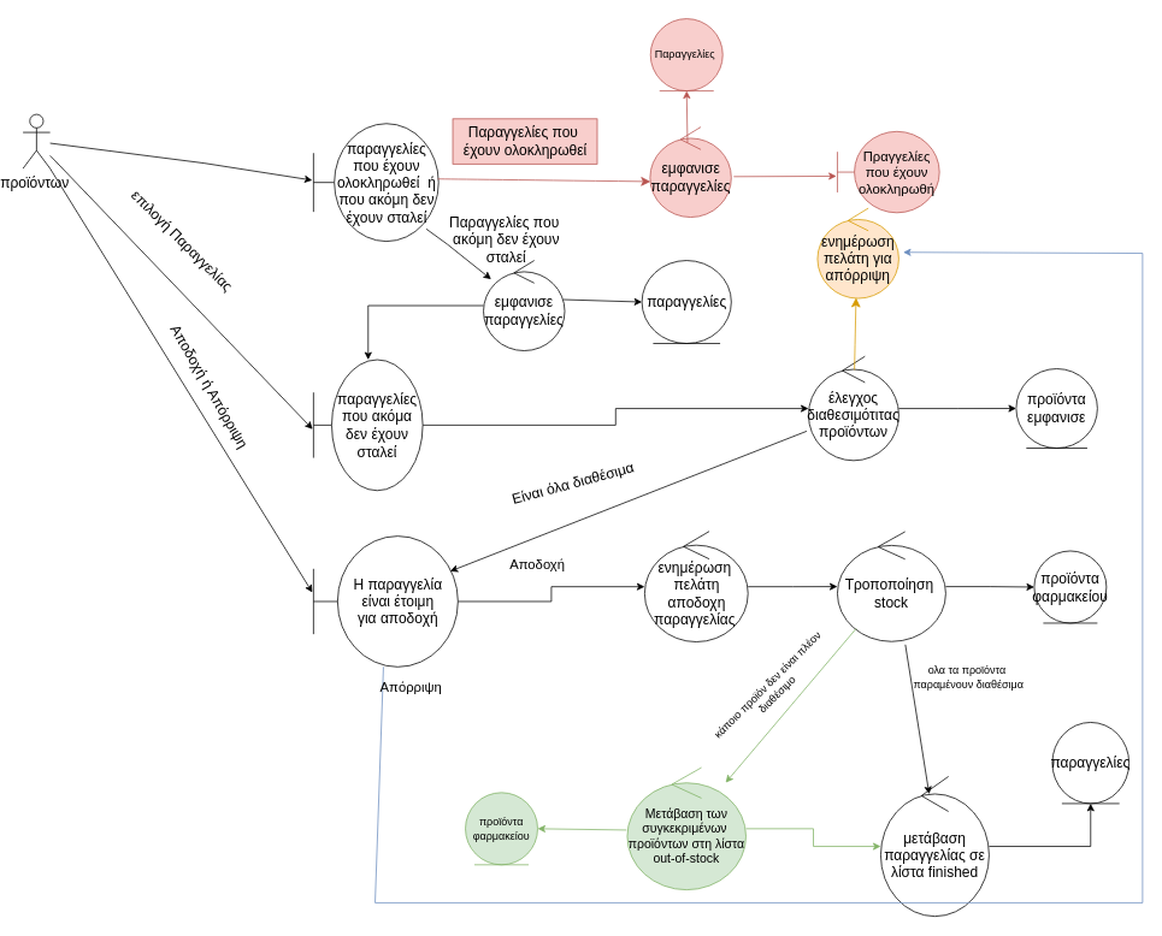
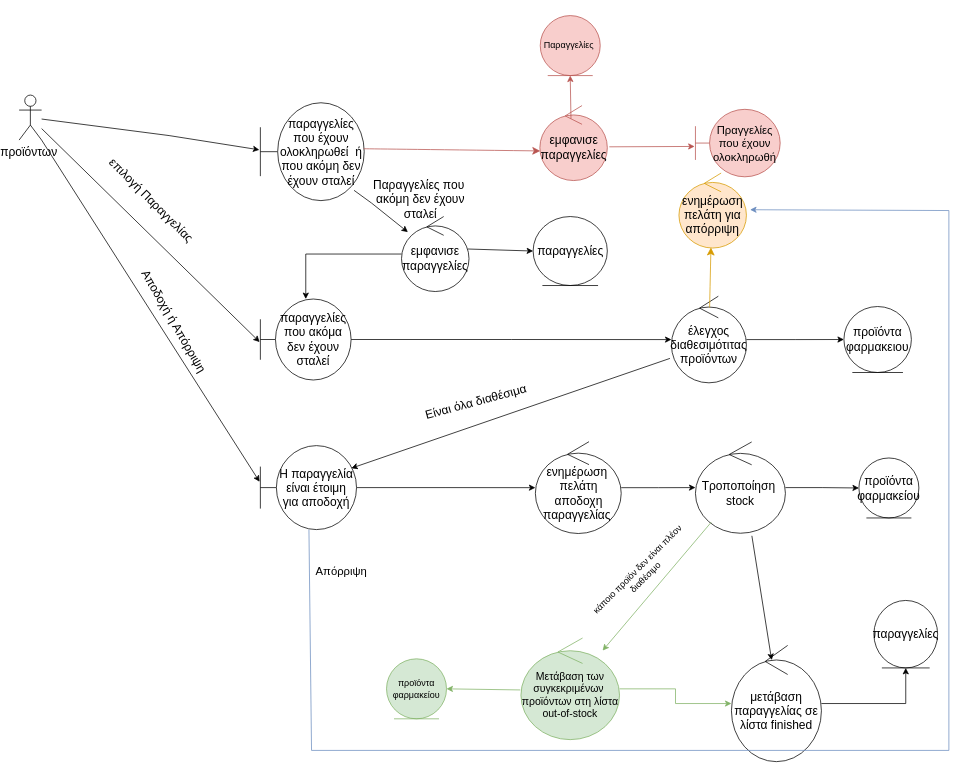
- <mxCell id="28" value="Παραγγελίες που&amp;nbsp;&lt;br&gt;έχουν ολοκληρωθεί" style="text;html=1;align=center;verticalAlign=middle;resizable=0;points=[];autosize=1;strokeColor=#b85450;fillColor=#f8cecc;fontSize=16;" parent="1" vertex="1"><mxGeometry x="496" y="131" width="160" height="50" as="geometry" /></mxCell>
- <mxCell id="13" value="προϊόντα&lt;br&gt;εμφανισε" style="ellipse;shape=umlEntity;whiteSpace=wrap;html=1;fontSize=16;" parent="1" vertex="1"><mxGeometry x="1120" y="408" width="90" height="88" as="geometry" /></mxCell>
+ <mxCell id="13" value="προϊόντα&lt;br&gt;φαρμακειου" style="ellipse;shape=umlEntity;whiteSpace=wrap;html=1;fontSize=16;" parent="1" vertex="1"><mxGeometry x="1120" y="408" width="90" height="88" as="geometry" /></mxCell>
- <mxCell id="7" value="παραγγελίες που ακόμα δεν έχουν σταλεί" style="shape=umlBoundary;whiteSpace=wrap;html=1;fontSize=16;" parent="1" vertex="1"><mxGeometry x="341.75" y="398" width="121" height="145" as="geometry" /></mxCell>
+ <mxCell id="7" value="παραγγελίες που ακόμα δεν έχουν σταλεί" style="shape=umlBoundary;whiteSpace=wrap;html=1;fontSize=16;" parent="1" vertex="1"><mxGeometry x="341.75" y="398" width="121" height="108" as="geometry" /></mxCell>
- <mxCell id="40" value="&lt;font style=&quot;font-size: 15px;&quot;&gt;Αποδοχή&lt;/font&gt;" style="text;html=1;strokeColor=none;fillColor=none;align=center;verticalAlign=middle;whiteSpace=wrap;rounded=0;" parent="1" vertex="1"><mxGeometry x="560" y="610" width="60" height="30" as="geometry" /></mxCell>
- <mxCell id="15" value="H&lt;span style=&quot;font-size:12.0pt;line-height:107%;font-family:&amp;quot;Arial&amp;quot;,sans-serif;&lt;br/&gt;mso-fareast-font-family:Calibri;mso-fareast-theme-font:minor-latin;mso-ansi-language:&lt;br/&gt;EL;mso-fareast-language:EN-US;mso-bidi-language:AR-SA&quot;&gt; παραγγελία είναι έτοιμη&lt;br/&gt;για αποδοχή&lt;/span&gt;" style="shape=umlBoundary;whiteSpace=wrap;html=1;fontSize=16;" parent="1" vertex="1"><mxGeometry x="341.75" y="593.5" width="160" height="145" as="geometry" /></mxCell>
+ <mxCell id="15" value="H&lt;span style=&quot;font-size:12.0pt;line-height:107%;font-family:&amp;quot;Arial&amp;quot;,sans-serif;&lt;br/&gt;mso-fareast-font-family:Calibri;mso-fareast-theme-font:minor-latin;mso-ansi-language:&lt;br/&gt;EL;mso-fareast-language:EN-US;mso-bidi-language:AR-SA&quot;&gt; παραγγελία είναι έτοιμη&lt;br/&gt;για αποδοχή&lt;/span&gt;" style="shape=umlBoundary;whiteSpace=wrap;html=1;fontSize=16;" parent="1" vertex="1"><mxGeometry x="341.75" y="593.5" width="128.25" height="112" as="geometry" /></mxCell>
- <mxCell id="50" value="ολα τα προϊόντα&amp;nbsp;&lt;br&gt;παραμένουν διαθέσιμα" style="text;html=1;align=center;verticalAlign=middle;resizable=0;points=[];autosize=1;strokeColor=none;fillColor=none;" parent="1" vertex="1"><mxGeometry x="992" y="730" width="150" height="40" as="geometry" /></mxCell>
